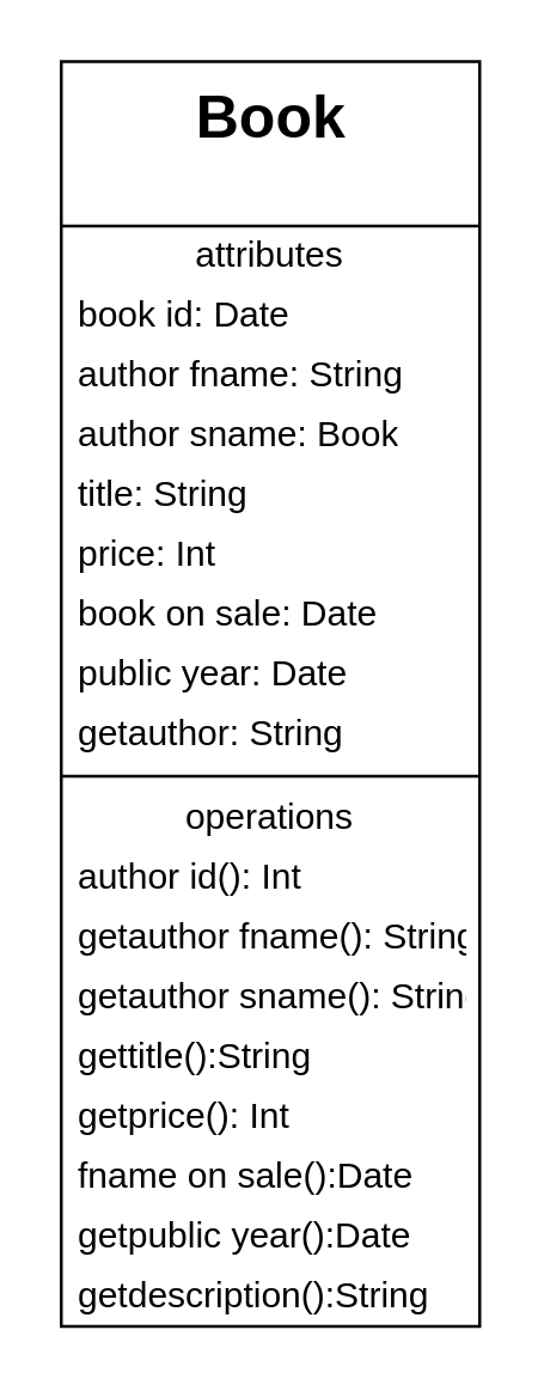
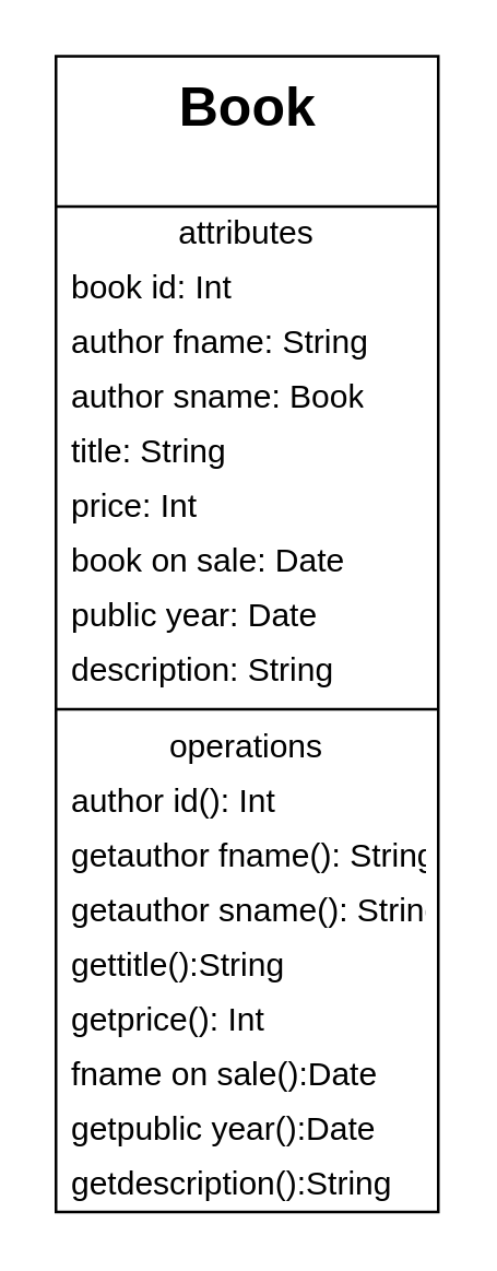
- <mxCell id="4" value="book id: Date" style="text;html=1;strokeColor=none;fillColor=none;align=left;verticalAlign=middle;spacingLeft=4;spacingRight=4;overflow=hidden;rotatable=0;points=[[0,0.5],[1,0.5]];portConstraint=eastwest;" vertex="1" parent="2"><mxGeometry y="75" width="140" height="20" as="geometry" /></mxCell>
+ <mxCell id="4" value="book id: Int" style="text;html=1;strokeColor=none;fillColor=none;align=left;verticalAlign=middle;spacingLeft=4;spacingRight=4;overflow=hidden;rotatable=0;points=[[0,0.5],[1,0.5]];portConstraint=eastwest;" vertex="1" parent="2"><mxGeometry y="75" width="140" height="20" as="geometry" /></mxCell>
- <mxCell id="11" value="getauthor: String" style="text;html=1;strokeColor=none;fillColor=none;align=left;verticalAlign=middle;spacingLeft=4;spacingRight=4;overflow=hidden;rotatable=0;points=[[0,0.5],[1,0.5]];portConstraint=eastwest;" vertex="1" parent="2"><mxGeometry y="215" width="140" height="20" as="geometry" /></mxCell>
+ <mxCell id="11" value="description: String" style="text;html=1;strokeColor=none;fillColor=none;align=left;verticalAlign=middle;spacingLeft=4;spacingRight=4;overflow=hidden;rotatable=0;points=[[0,0.5],[1,0.5]];portConstraint=eastwest;" vertex="1" parent="2"><mxGeometry y="215" width="140" height="20" as="geometry" /></mxCell>
